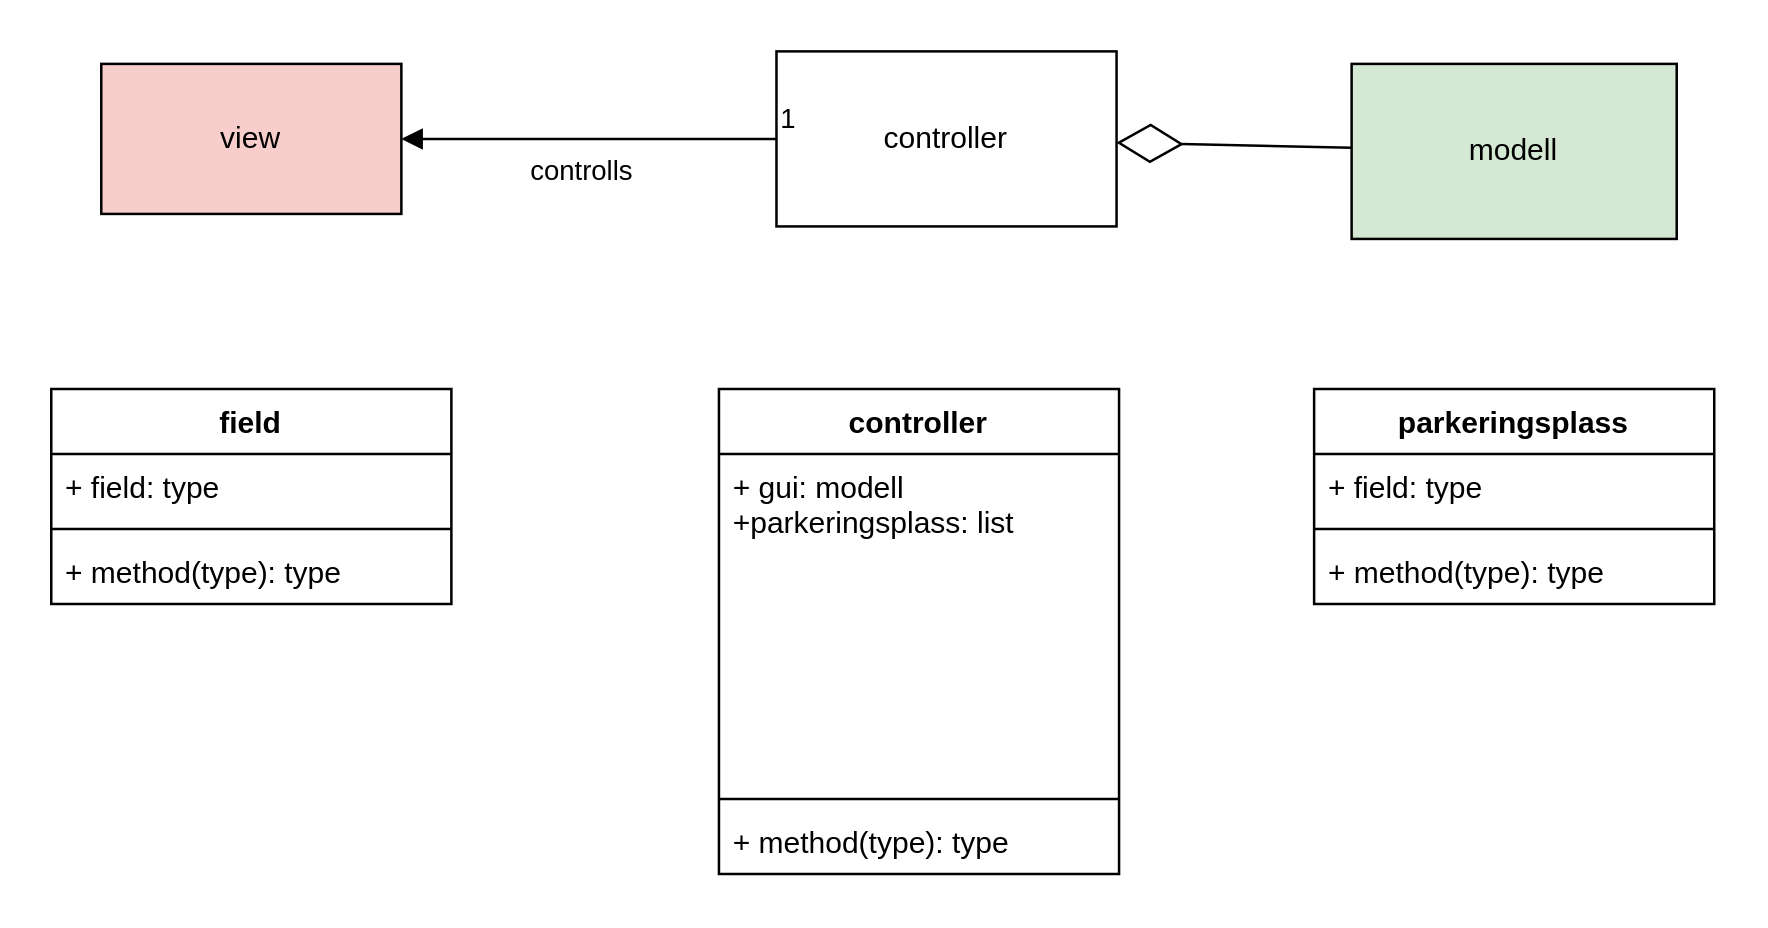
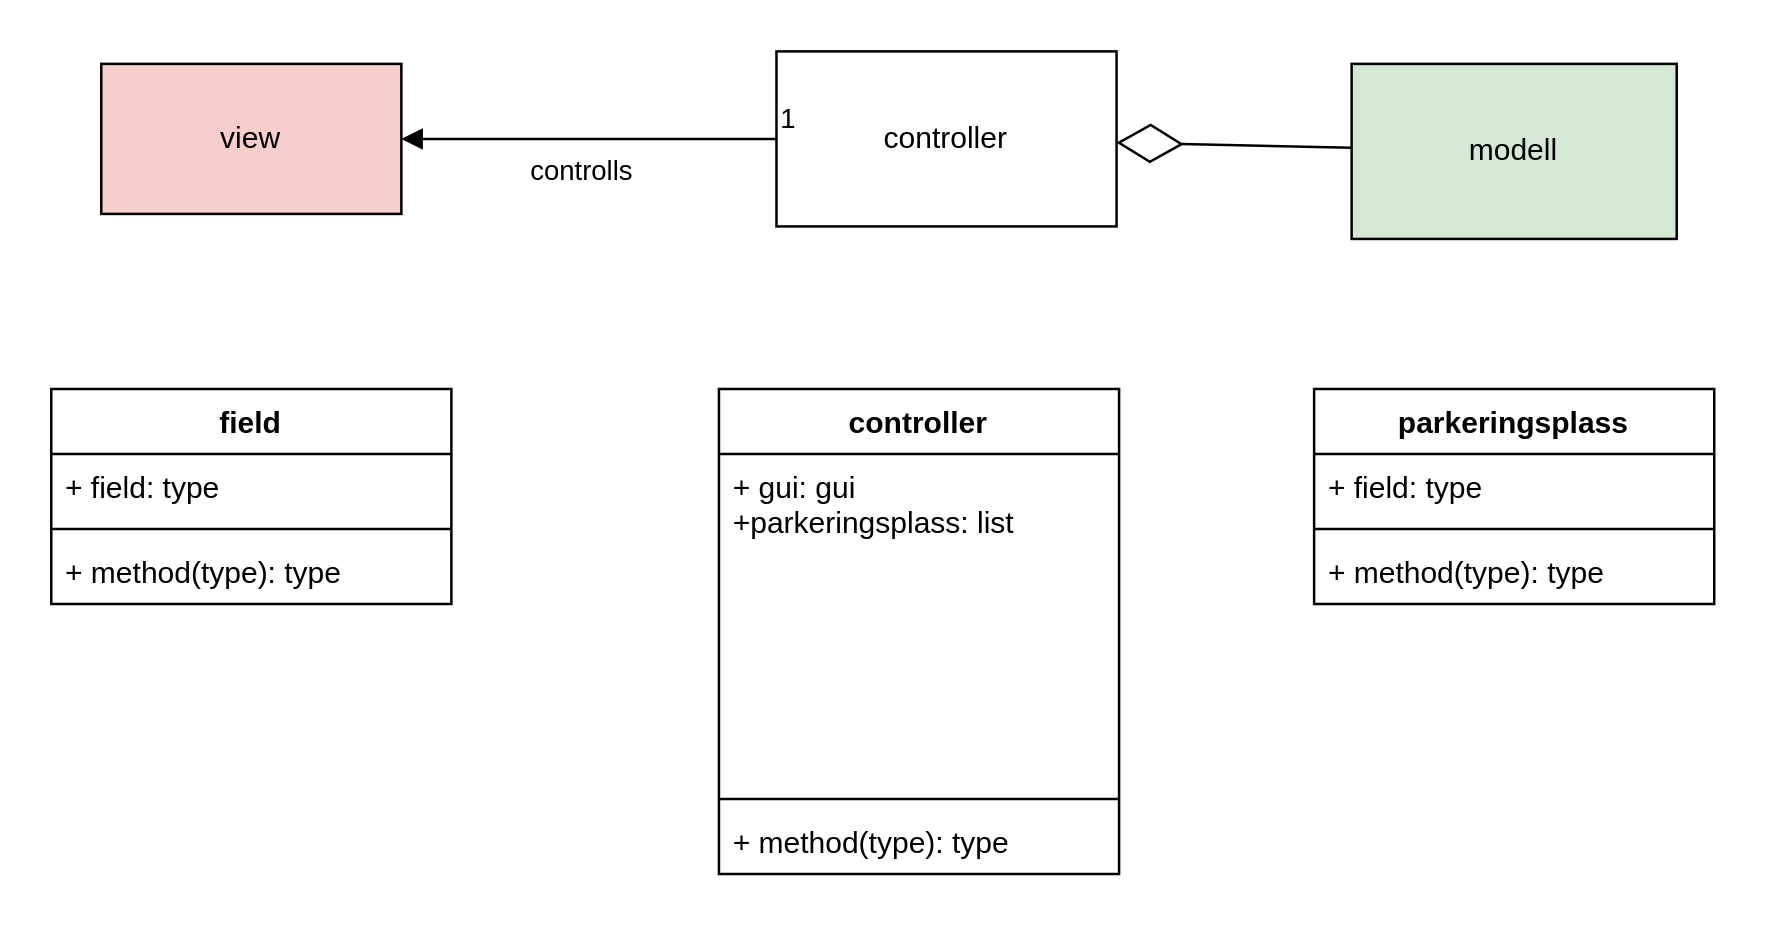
- <mxCell id="13" value="+ gui: modell&#10;+parkeringsplass: list&#10;" style="text;strokeColor=none;fillColor=none;align=left;verticalAlign=top;spacingLeft=4;spacingRight=4;overflow=hidden;rotatable=0;points=[[0,0.5],[1,0.5]];portConstraint=eastwest;" vertex="1" parent="12"><mxGeometry y="26" width="160" height="134" as="geometry" /></mxCell>
+ <mxCell id="13" value="+ gui: gui&#10;+parkeringsplass: list&#10;" style="text;strokeColor=none;fillColor=none;align=left;verticalAlign=top;spacingLeft=4;spacingRight=4;overflow=hidden;rotatable=0;points=[[0,0.5],[1,0.5]];portConstraint=eastwest;" vertex="1" parent="12"><mxGeometry y="26" width="160" height="134" as="geometry" /></mxCell>
